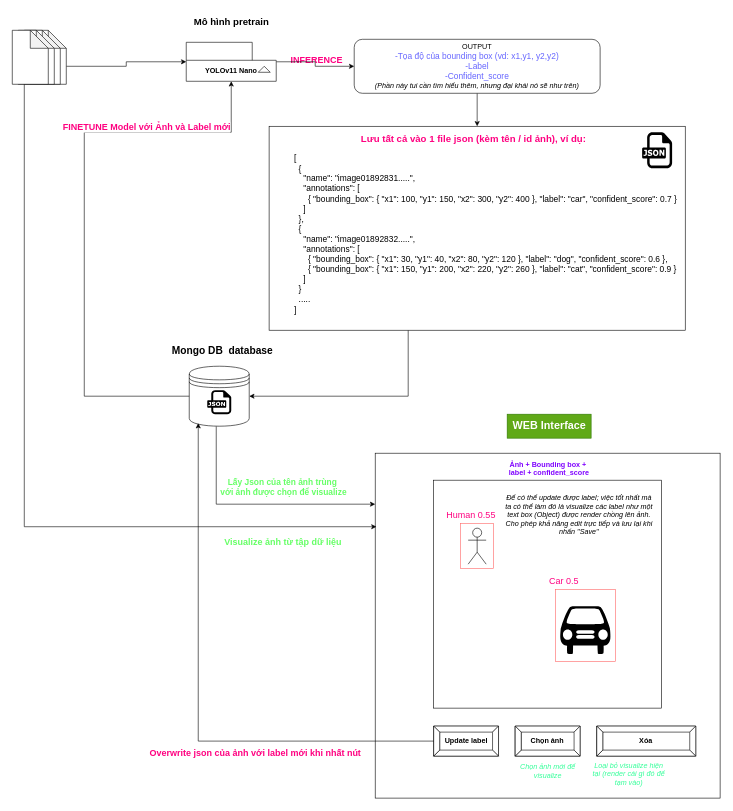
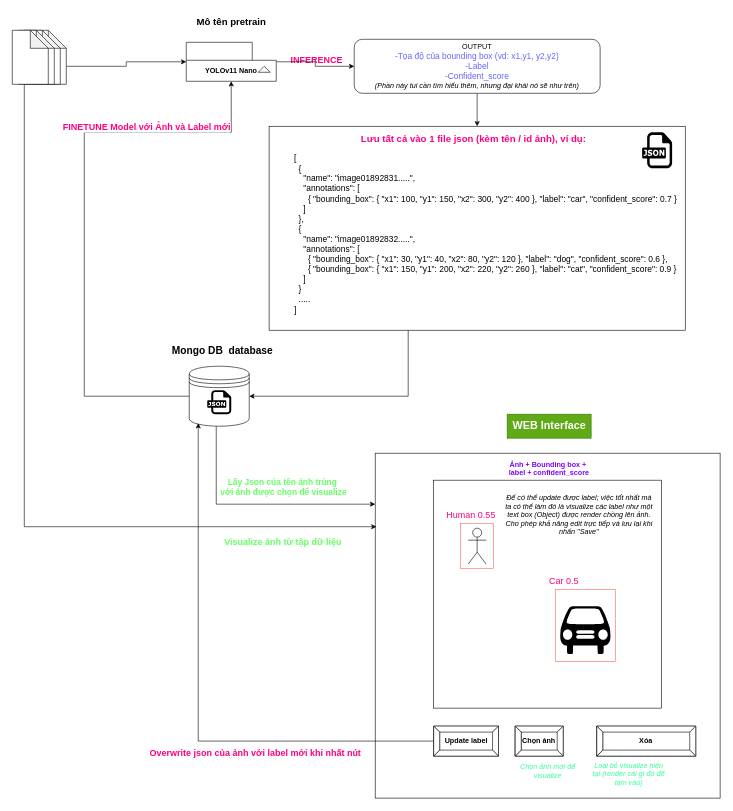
- <mxCell id="17" value="Mô hình pretrain" style="text;html=1;align=center;verticalAlign=middle;resizable=0;points=[];autosize=1;strokeColor=none;fillColor=none;fontSize=16;fontStyle=1" vertex="1" parent="1"><mxGeometry x="315" width="140" height="30" as="geometry" y="20" /></mxCell>
+ <mxCell id="17" value="Mô tên pretrain" style="text;html=1;align=center;verticalAlign=middle;resizable=0;points=[];autosize=1;strokeColor=none;fillColor=none;fontSize=16;fontStyle=1" vertex="1" parent="1"><mxGeometry x="315" width="140" height="30" as="geometry" y="20" /></mxCell>
- <mxCell id="38" value="Chọn ảnh" style="labelPosition=center;verticalLabelPosition=middle;align=center;html=1;shape=mxgraph.basic.button;dx=10;whiteSpace=wrap;fontStyle=1" vertex="1" parent="1"><mxGeometry x="858.45" y="1210" width="108.11" height="50" as="geometry" /></mxCell>
+ <mxCell id="38" value="Chọn ảnh" style="labelPosition=center;verticalLabelPosition=middle;align=center;html=1;shape=mxgraph.basic.button;dx=10;whiteSpace=wrap;fontStyle=1" vertex="1" parent="1"><mxGeometry x="858.45" y="1210" width="80" height="50" as="geometry" /></mxCell>
